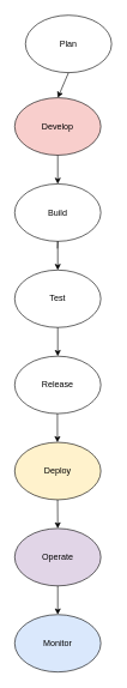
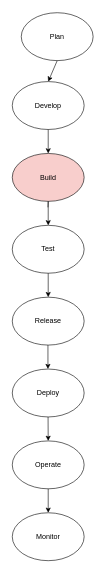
- <mxCell id="4" value="Develop" style="ellipse;whiteSpace=wrap;html=1;fillColor=#f8cecc;" vertex="1" parent="1"><mxGeometry x="20" y="135" width="120" height="80" as="geometry" /></mxCell>
+ <mxCell id="4" value="Develop" style="ellipse;whiteSpace=wrap;html=1;" vertex="1" parent="1"><mxGeometry x="20" y="135" width="120" height="80" as="geometry" /></mxCell>
- <mxCell id="6" value="Build" style="ellipse;whiteSpace=wrap;html=1;" vertex="1" parent="1"><mxGeometry x="20" y="255" width="120" height="80" as="geometry" /></mxCell>
+ <mxCell id="6" value="Build" style="ellipse;whiteSpace=wrap;html=1;fillColor=#f8cecc;" vertex="1" parent="1"><mxGeometry x="20" y="255" width="120" height="80" as="geometry" /></mxCell>
- <mxCell id="12" value="Deploy" style="ellipse;whiteSpace=wrap;html=1;fillColor=#fff2cc;" vertex="1" parent="1"><mxGeometry x="20" y="615" width="120" height="80" as="geometry" /></mxCell>
+ <mxCell id="12" value="Deploy" style="ellipse;whiteSpace=wrap;html=1;" vertex="1" parent="1"><mxGeometry x="20" y="615" width="120" height="80" as="geometry" /></mxCell>
- <mxCell id="14" value="Operate" style="ellipse;whiteSpace=wrap;html=1;fillColor=#e1d5e7;" vertex="1" parent="1"><mxGeometry x="20" y="735" width="120" height="80" as="geometry" /></mxCell>
+ <mxCell id="14" value="Operate" style="ellipse;whiteSpace=wrap;html=1;" vertex="1" parent="1"><mxGeometry x="20" y="735" width="120" height="80" as="geometry" /></mxCell>
- <mxCell id="16" value="Monitor" style="ellipse;whiteSpace=wrap;html=1;fillColor=#dae8fc;" vertex="1" parent="1"><mxGeometry x="20" y="855" width="120" height="80" as="geometry" /></mxCell>
+ <mxCell id="16" value="Monitor" style="ellipse;whiteSpace=wrap;html=1;" vertex="1" parent="1"><mxGeometry x="20" y="855" width="120" height="80" as="geometry" /></mxCell>
